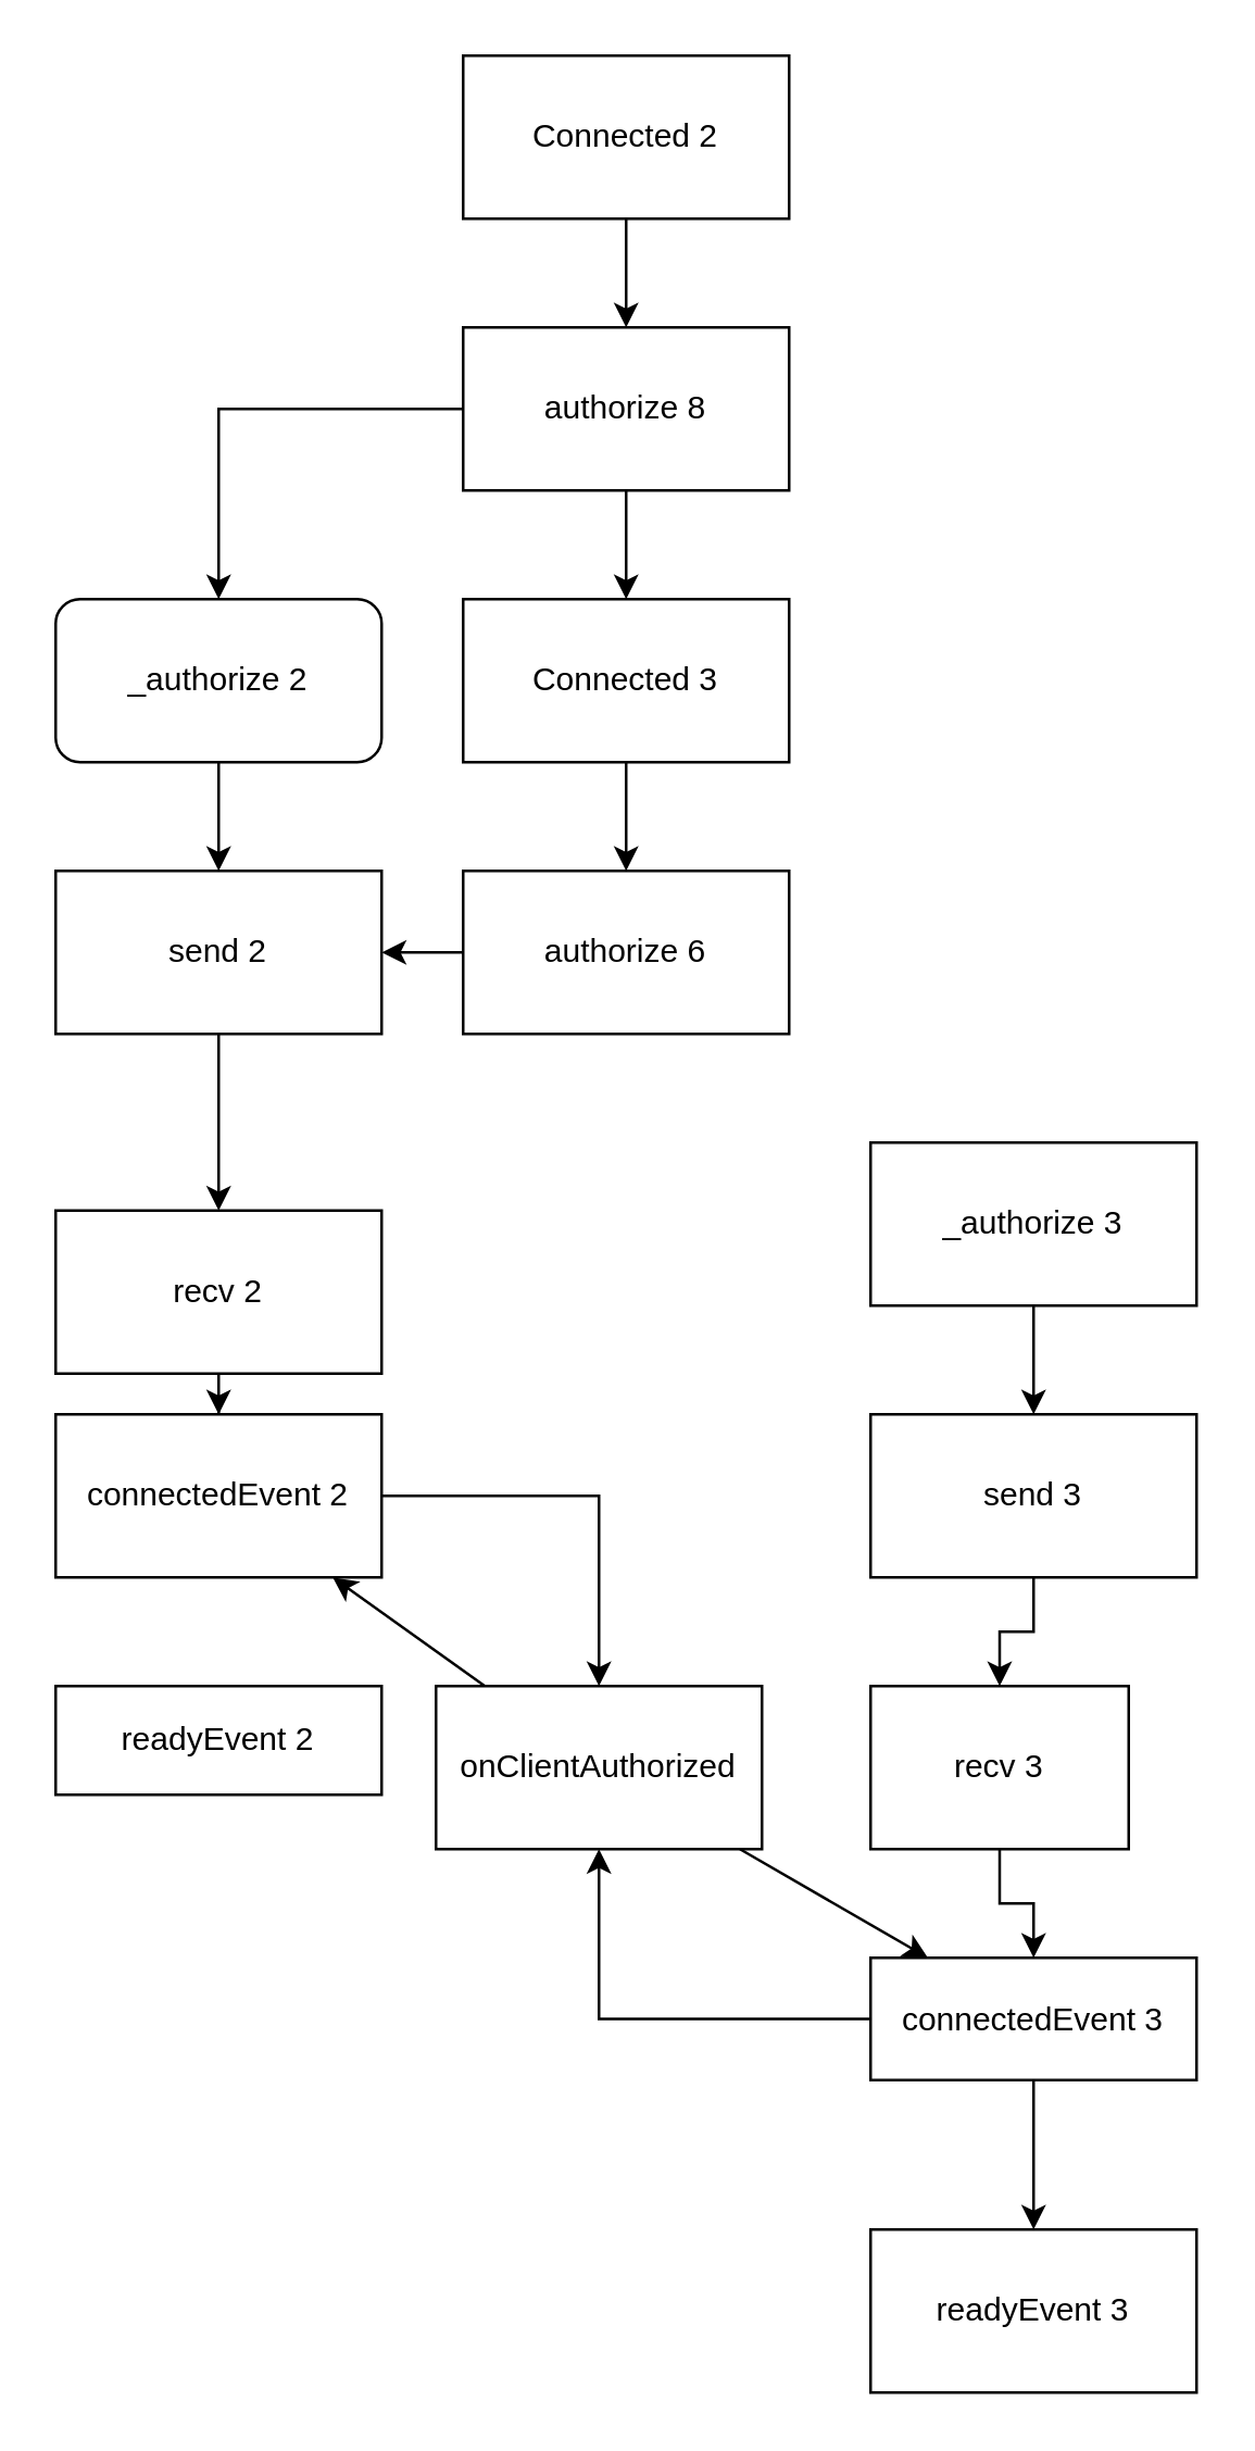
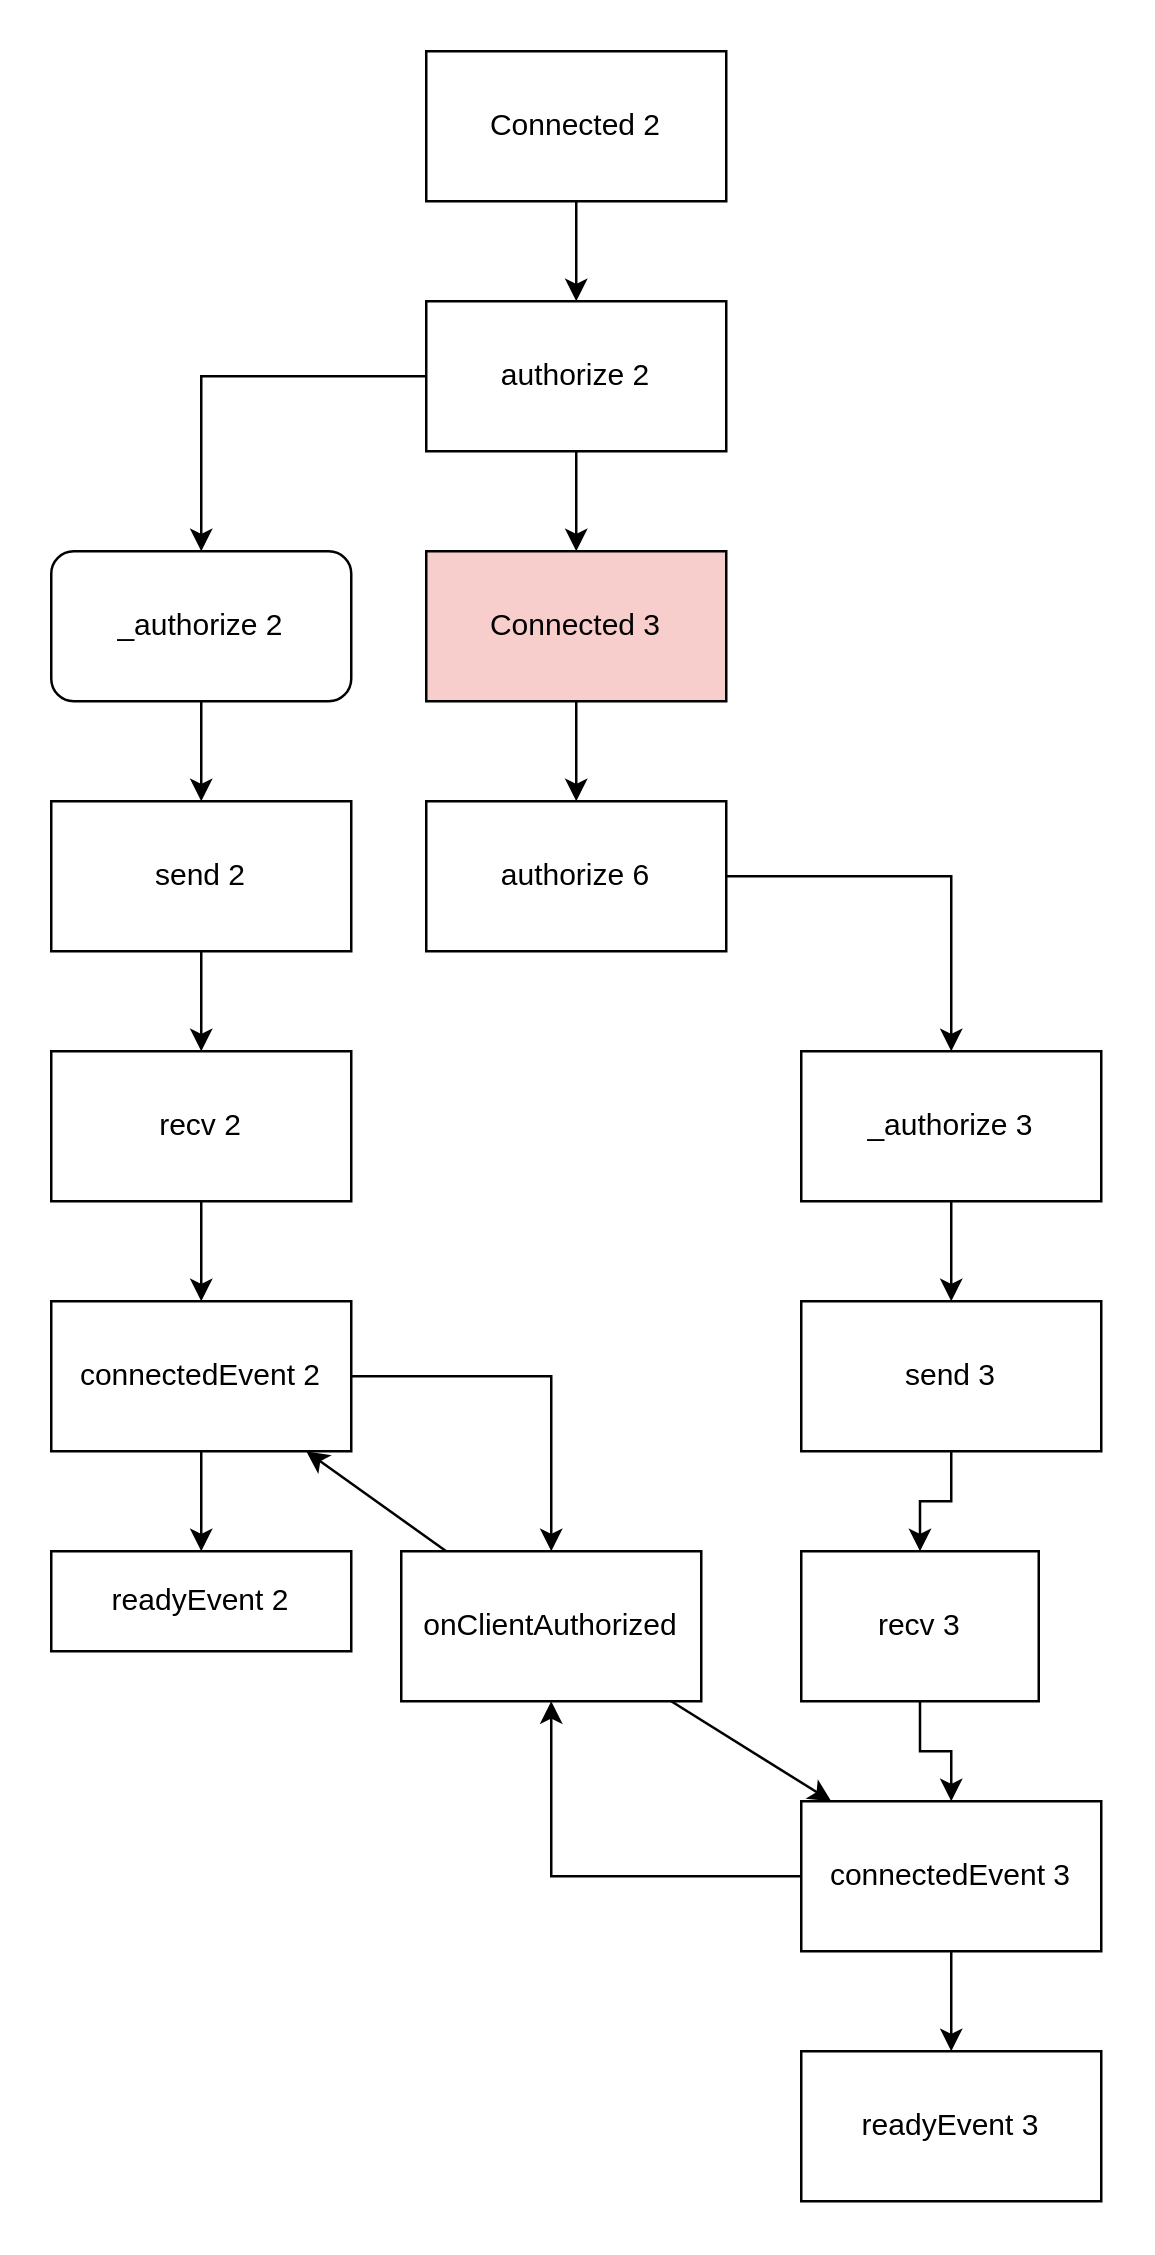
- <mxCell id="8" value="authorize 8" style="rounded=0;whiteSpace=wrap;html=1;" parent="1" vertex="1"><mxGeometry x="170" y="120" width="120" height="60" as="geometry" /></mxCell>
+ <mxCell id="8" value="authorize 2" style="rounded=0;whiteSpace=wrap;html=1;" parent="1" vertex="1"><mxGeometry x="170" y="120" width="120" height="60" as="geometry" /></mxCell>
- <mxCell id="5" value="Connected 3" style="rounded=0;whiteSpace=wrap;html=1;" parent="1" vertex="1"><mxGeometry x="170" y="220" width="120" height="60" as="geometry" /></mxCell>
+ <mxCell id="5" value="Connected 3" style="rounded=0;whiteSpace=wrap;html=1;fillColor=#f8cecc;" parent="1" vertex="1"><mxGeometry x="170" y="220" width="120" height="60" as="geometry" /></mxCell>
- <mxCell id="9" style="edgeStyle=orthogonalEdgeStyle;rounded=0;orthogonalLoop=1;jettySize=auto;html=1;" parent="1" source="10" target="16" edge="1"><mxGeometry relative="1" as="geometry" /></mxCell>
+ <mxCell id="9" style="edgeStyle=orthogonalEdgeStyle;rounded=0;orthogonalLoop=1;jettySize=auto;html=1;" parent="1" source="10" target="14" edge="1"><mxGeometry relative="1" as="geometry" /></mxCell>
- <mxCell id="20" value="recv 2" style="rounded=0;whiteSpace=wrap;html=1;" parent="1" vertex="1"><mxGeometry x="20" y="445" width="120" height="60" as="geometry" /></mxCell>
+ <mxCell id="20" value="recv 2" style="rounded=0;whiteSpace=wrap;html=1;" parent="1" vertex="1"><mxGeometry x="20" y="420" width="120" height="60" as="geometry" /></mxCell>
+ <mxCell id="23" style="edgeStyle=orthogonalEdgeStyle;rounded=0;orthogonalLoop=1;jettySize=auto;html=1;" parent="1" source="25" target="29" edge="1"><mxGeometry relative="1" as="geometry" /></mxCell>
- <mxCell id="28" value="connectedEvent 3" style="rounded=0;whiteSpace=wrap;html=1;" parent="1" vertex="1"><mxGeometry x="320" y="720" width="120" height="45" as="geometry" /></mxCell>
+ <mxCell id="28" value="connectedEvent 3" style="rounded=0;whiteSpace=wrap;html=1;" parent="1" vertex="1"><mxGeometry x="320" y="720" width="120" height="60" as="geometry" /></mxCell>
